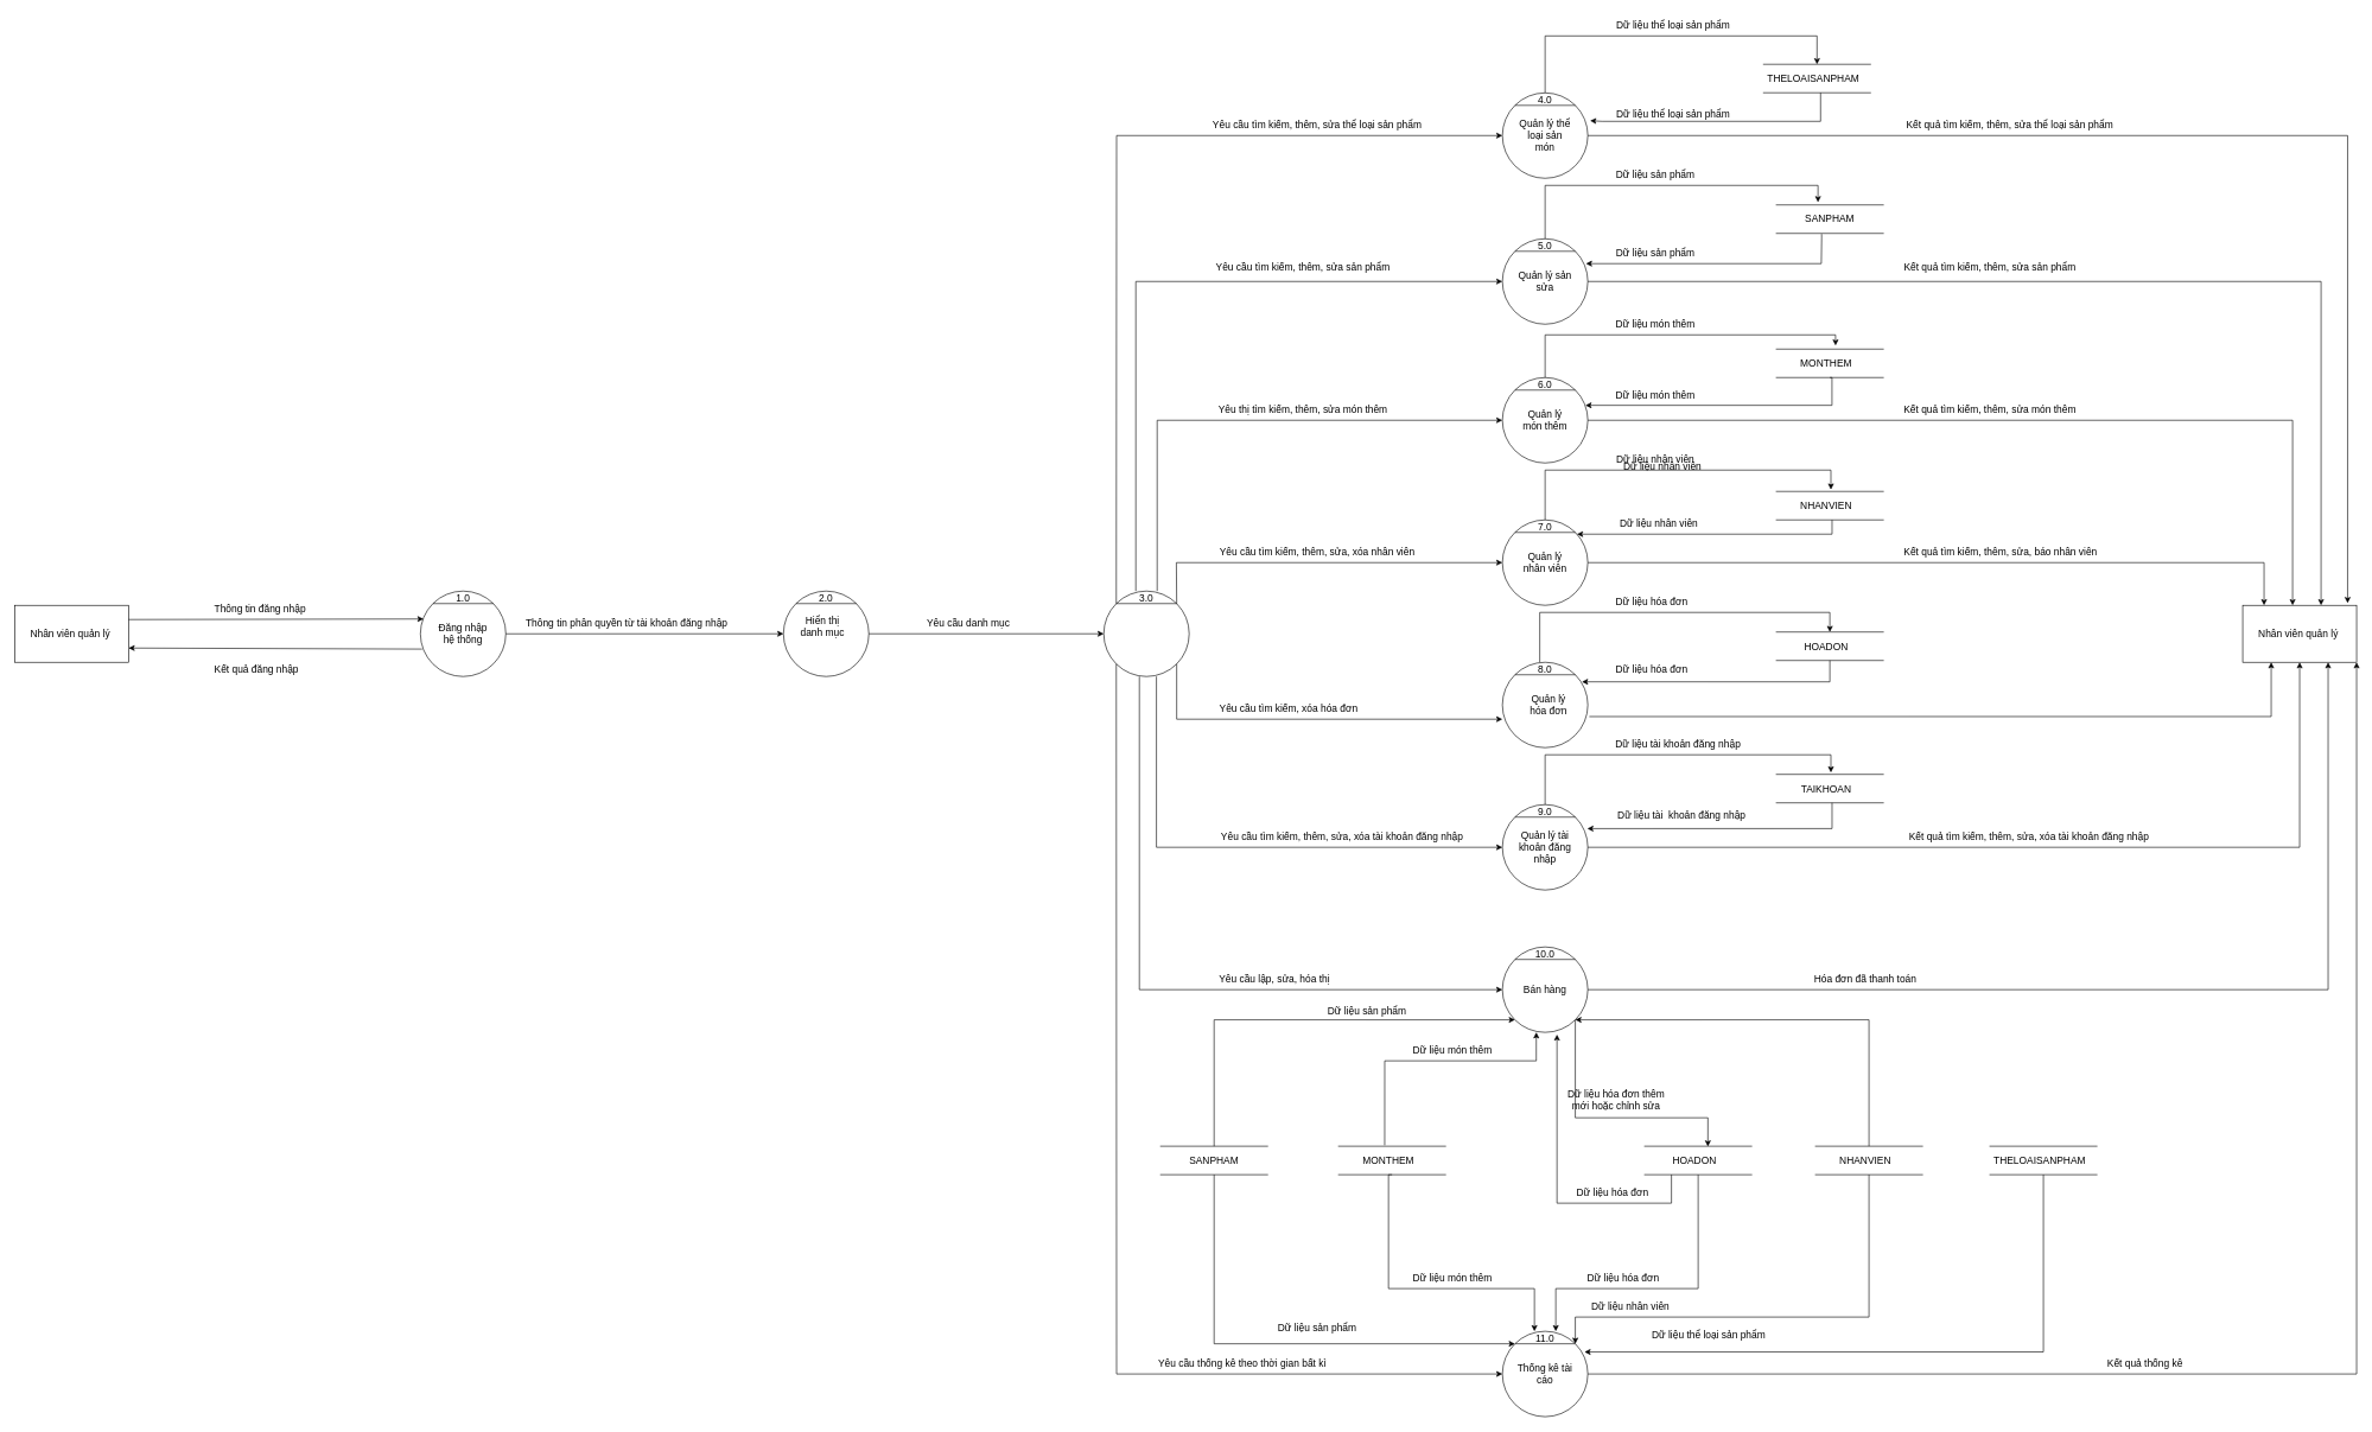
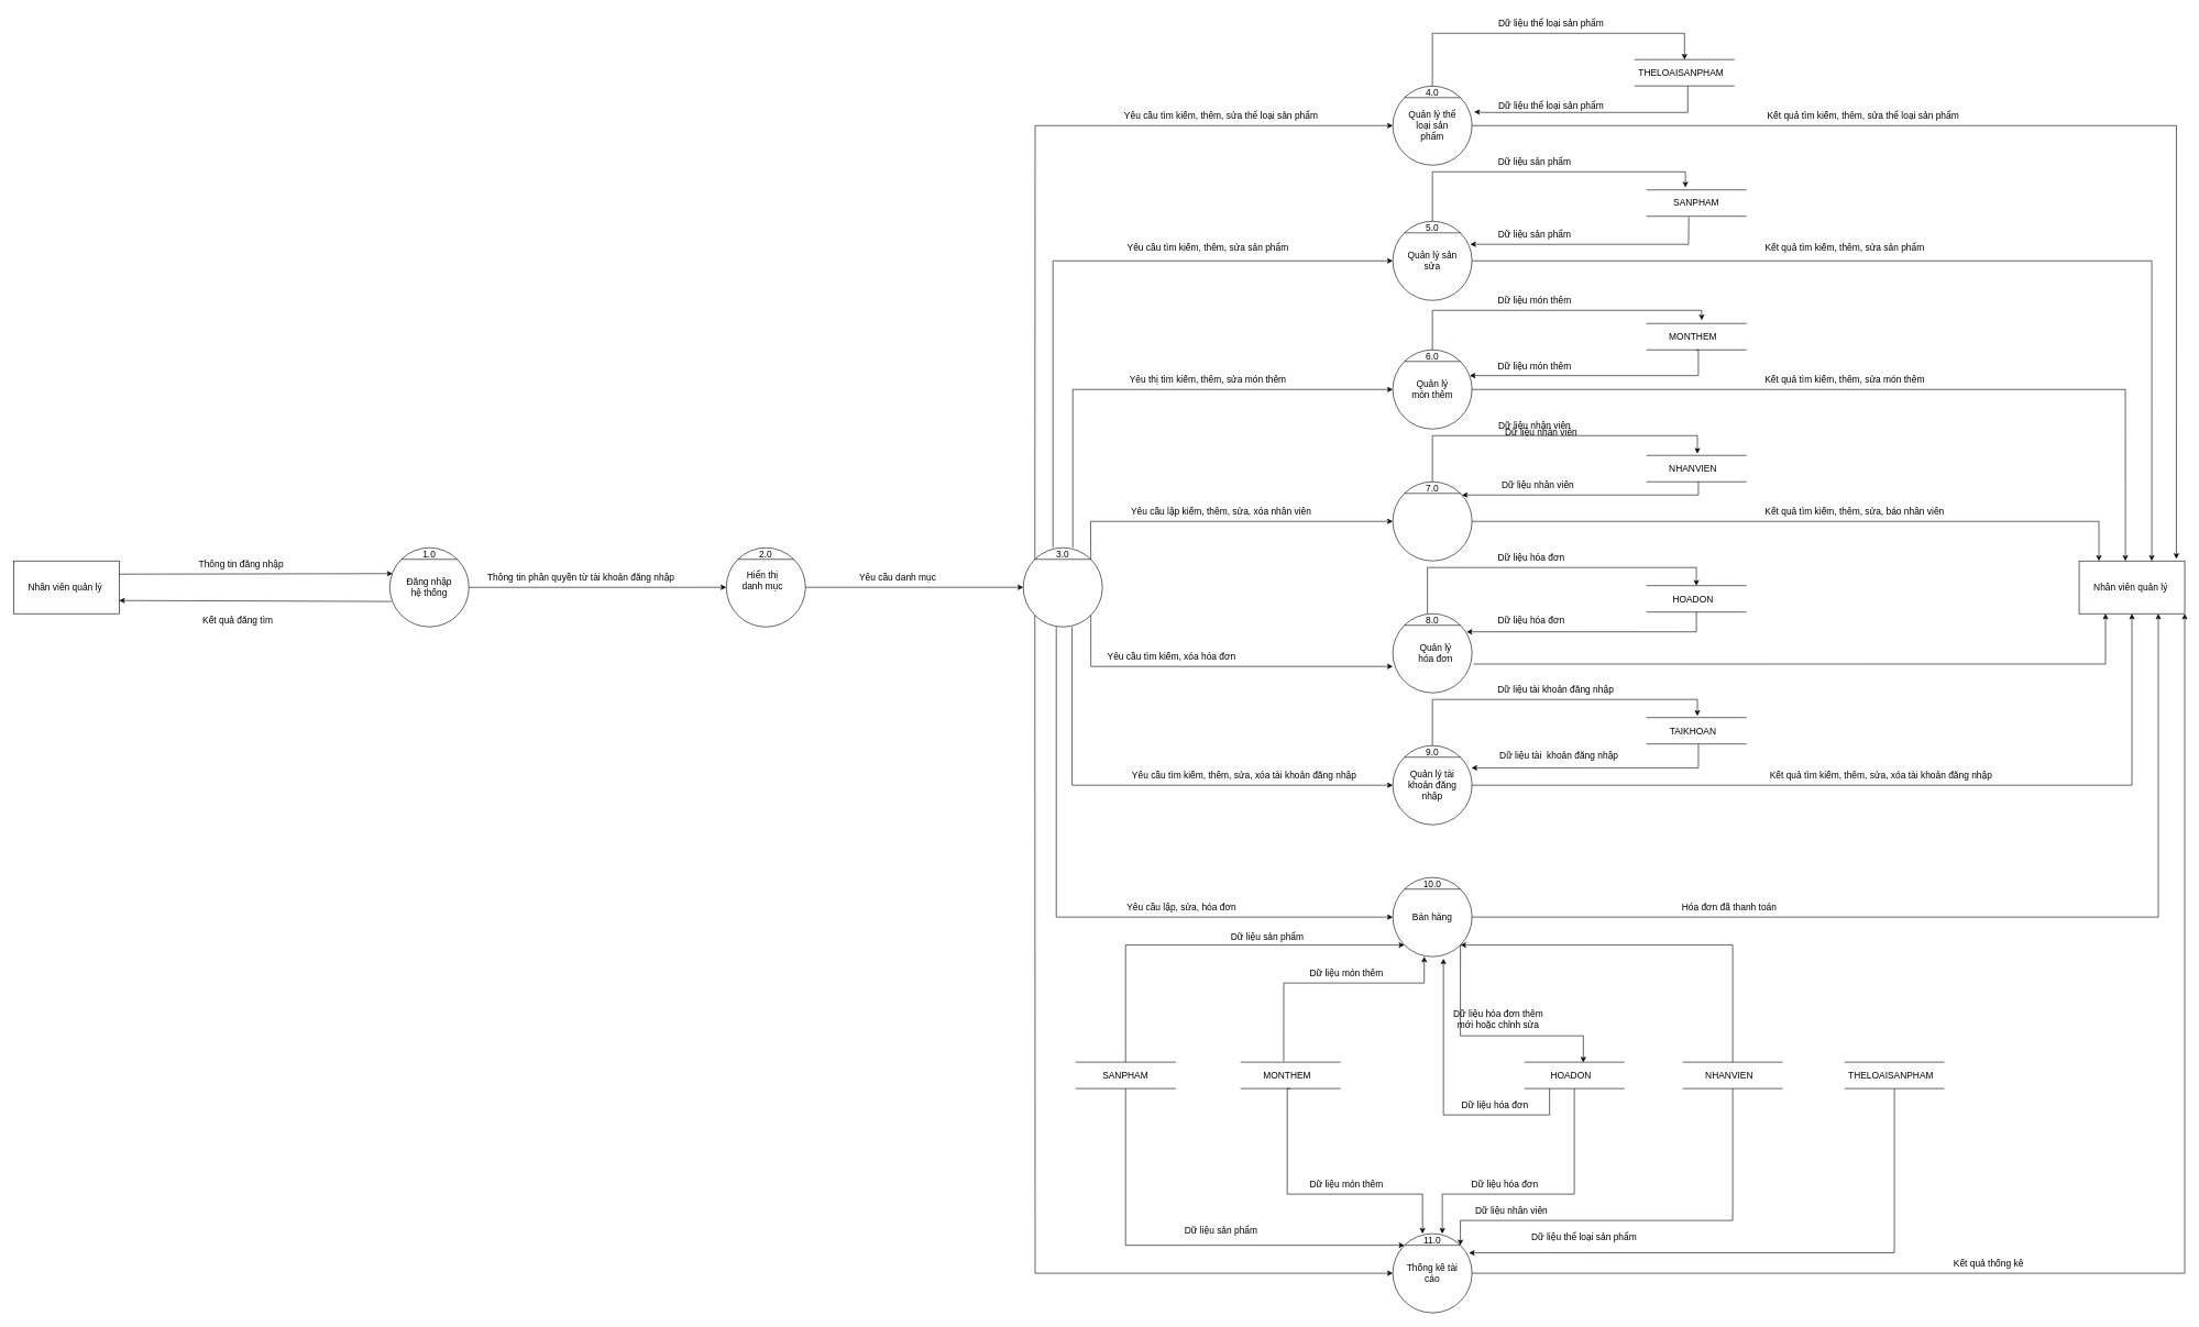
- <mxCell id="4" value="&lt;font style=&quot;font-size: 14px&quot;&gt;Quản lý thể loại sản món&lt;/font&gt;" style="text;html=1;strokeColor=none;fillColor=none;align=center;verticalAlign=middle;whiteSpace=wrap;rounded=0;" vertex="1" parent="1"><mxGeometry x="2130" y="175" width="80" height="30" as="geometry" /></mxCell>
+ <mxCell id="4" value="&lt;font style=&quot;font-size: 14px&quot;&gt;Quản lý thể loại sản phẩm&lt;/font&gt;" style="text;html=1;strokeColor=none;fillColor=none;align=center;verticalAlign=middle;whiteSpace=wrap;rounded=0;" vertex="1" parent="1"><mxGeometry x="2130" y="175" width="80" height="30" as="geometry" /></mxCell>
- <mxCell id="58" value="Yêu cầu tìm kiếm, thêm, sửa, xóa nhân viên" style="text;html=1;strokeColor=none;fillColor=none;align=center;verticalAlign=middle;whiteSpace=wrap;rounded=0;fontSize=14;" vertex="1" parent="1"><mxGeometry x="1700" y="760" width="300" height="30" as="geometry" /></mxCell>
+ <mxCell id="58" value="Yêu cầu lập kiếm, thêm, sửa, xóa nhân viên" style="text;html=1;strokeColor=none;fillColor=none;align=center;verticalAlign=middle;whiteSpace=wrap;rounded=0;fontSize=14;" vertex="1" parent="1"><mxGeometry x="1700" y="760" width="300" height="30" as="geometry" /></mxCell>
- <mxCell id="16" value="&lt;font style=&quot;font-size: 14px&quot;&gt;Quản lý nhân viên&lt;br&gt;&lt;/font&gt;" style="text;html=1;strokeColor=none;fillColor=none;align=center;verticalAlign=middle;whiteSpace=wrap;rounded=0;" vertex="1" parent="1"><mxGeometry x="2130" y="775" width="80" height="30" as="geometry" /></mxCell>
- <mxCell id="48" value="Kết quả đăng nhập" style="text;html=1;strokeColor=none;fillColor=none;align=center;verticalAlign=middle;whiteSpace=wrap;rounded=0;fontSize=14;" vertex="1" parent="1"><mxGeometry x="270" y="925" width="180" height="30" as="geometry" /></mxCell>
+ <mxCell id="48" value="Kết quả đăng tìm" style="text;html=1;strokeColor=none;fillColor=none;align=center;verticalAlign=middle;whiteSpace=wrap;rounded=0;fontSize=14;" vertex="1" parent="1"><mxGeometry x="270" y="925" width="180" height="30" as="geometry" /></mxCell>
- <mxCell id="60" value="Yêu cầu tìm kiếm, xóa hóa đơn" style="text;html=1;strokeColor=none;fillColor=none;align=center;verticalAlign=middle;whiteSpace=wrap;rounded=0;fontSize=14;" vertex="1" parent="1"><mxGeometry x="1660" y="980" width="300" height="30" as="geometry" /></mxCell>
+ <mxCell id="60" value="Yêu cầu tìm kiếm, xóa hóa đơn" style="text;html=1;strokeColor=none;fillColor=none;align=center;verticalAlign=middle;whiteSpace=wrap;rounded=0;fontSize=14;" vertex="1" parent="1"><mxGeometry x="1625" y="980" width="300" height="30" as="geometry" /></mxCell>
- <mxCell id="64" value="Yêu cầu lập, sửa, hóa thị" style="text;html=1;strokeColor=none;fillColor=none;align=center;verticalAlign=middle;whiteSpace=wrap;rounded=0;fontSize=14;" vertex="1" parent="1"><mxGeometry x="1640" y="1360" width="300" height="30" as="geometry" /></mxCell>
+ <mxCell id="64" value="Yêu cầu lập, sửa, hóa đơn" style="text;html=1;strokeColor=none;fillColor=none;align=center;verticalAlign=middle;whiteSpace=wrap;rounded=0;fontSize=14;" vertex="1" parent="1"><mxGeometry x="1640" y="1360" width="300" height="30" as="geometry" /></mxCell>
- <mxCell id="66" value="Yêu cầu thống kê theo thời gian bất kì" style="text;html=1;strokeColor=none;fillColor=none;align=center;verticalAlign=middle;whiteSpace=wrap;rounded=0;fontSize=14;" vertex="1" parent="1"><mxGeometry x="1595" y="1900" width="300" height="30" as="geometry" /></mxCell>
